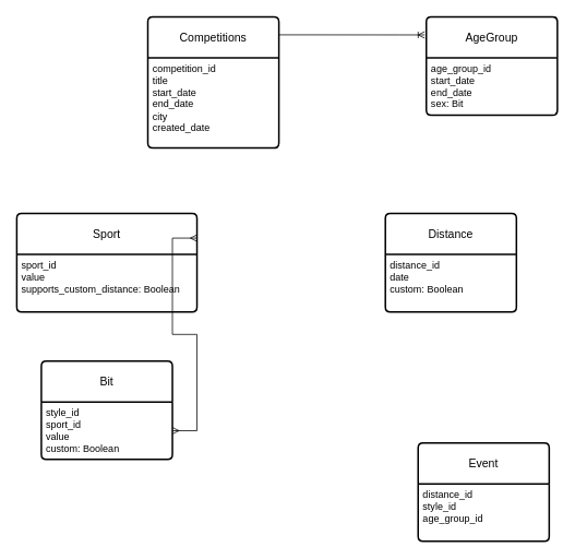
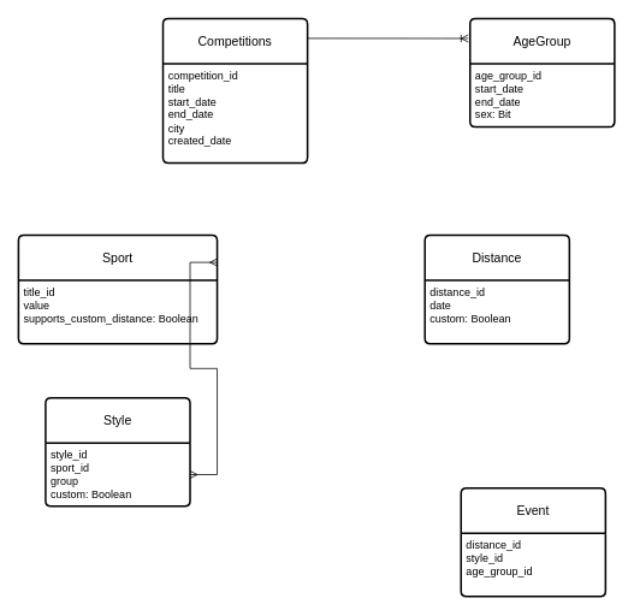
- <mxCell id="5" value="sport_id&lt;br&gt;value&lt;br&gt;supports_custom_distance: Boolean" style="align=left;strokeColor=none;fillColor=none;spacingLeft=4;fontSize=12;verticalAlign=top;resizable=0;rotatable=0;part=1;html=1;" vertex="1" parent="4"><mxGeometry y="50" width="220" height="70" as="geometry" /></mxCell>
+ <mxCell id="5" value="title_id&lt;br&gt;value&lt;br&gt;supports_custom_distance: Boolean" style="align=left;strokeColor=none;fillColor=none;spacingLeft=4;fontSize=12;verticalAlign=top;resizable=0;rotatable=0;part=1;html=1;" vertex="1" parent="4"><mxGeometry y="50" width="220" height="70" as="geometry" /></mxCell>
- <mxCell id="8" value="Bit" style="swimlane;childLayout=stackLayout;horizontal=1;startSize=50;horizontalStack=0;rounded=1;fontSize=14;fontStyle=0;strokeWidth=2;resizeParent=0;resizeLast=1;shadow=0;dashed=0;align=center;arcSize=4;whiteSpace=wrap;html=1;" vertex="1" parent="1"><mxGeometry x="50" y="440" width="160" height="120" as="geometry" /></mxCell>
+ <mxCell id="8" value="Style" style="swimlane;childLayout=stackLayout;horizontal=1;startSize=50;horizontalStack=0;rounded=1;fontSize=14;fontStyle=0;strokeWidth=2;resizeParent=0;resizeLast=1;shadow=0;dashed=0;align=center;arcSize=4;whiteSpace=wrap;html=1;" vertex="1" parent="1"><mxGeometry x="50" y="440" width="160" height="120" as="geometry" /></mxCell>
- <mxCell id="9" value="style_id&lt;br&gt;sport_id&lt;br&gt;value&lt;br&gt;custom: Boolean" style="align=left;strokeColor=none;fillColor=none;spacingLeft=4;fontSize=12;verticalAlign=top;resizable=0;rotatable=0;part=1;html=1;" vertex="1" parent="8"><mxGeometry y="50" width="160" height="70" as="geometry" /></mxCell>
+ <mxCell id="9" value="style_id&lt;br&gt;sport_id&lt;br&gt;group&lt;br&gt;custom: Boolean" style="align=left;strokeColor=none;fillColor=none;spacingLeft=4;fontSize=12;verticalAlign=top;resizable=0;rotatable=0;part=1;html=1;" vertex="1" parent="8"><mxGeometry y="50" width="160" height="70" as="geometry" /></mxCell>
